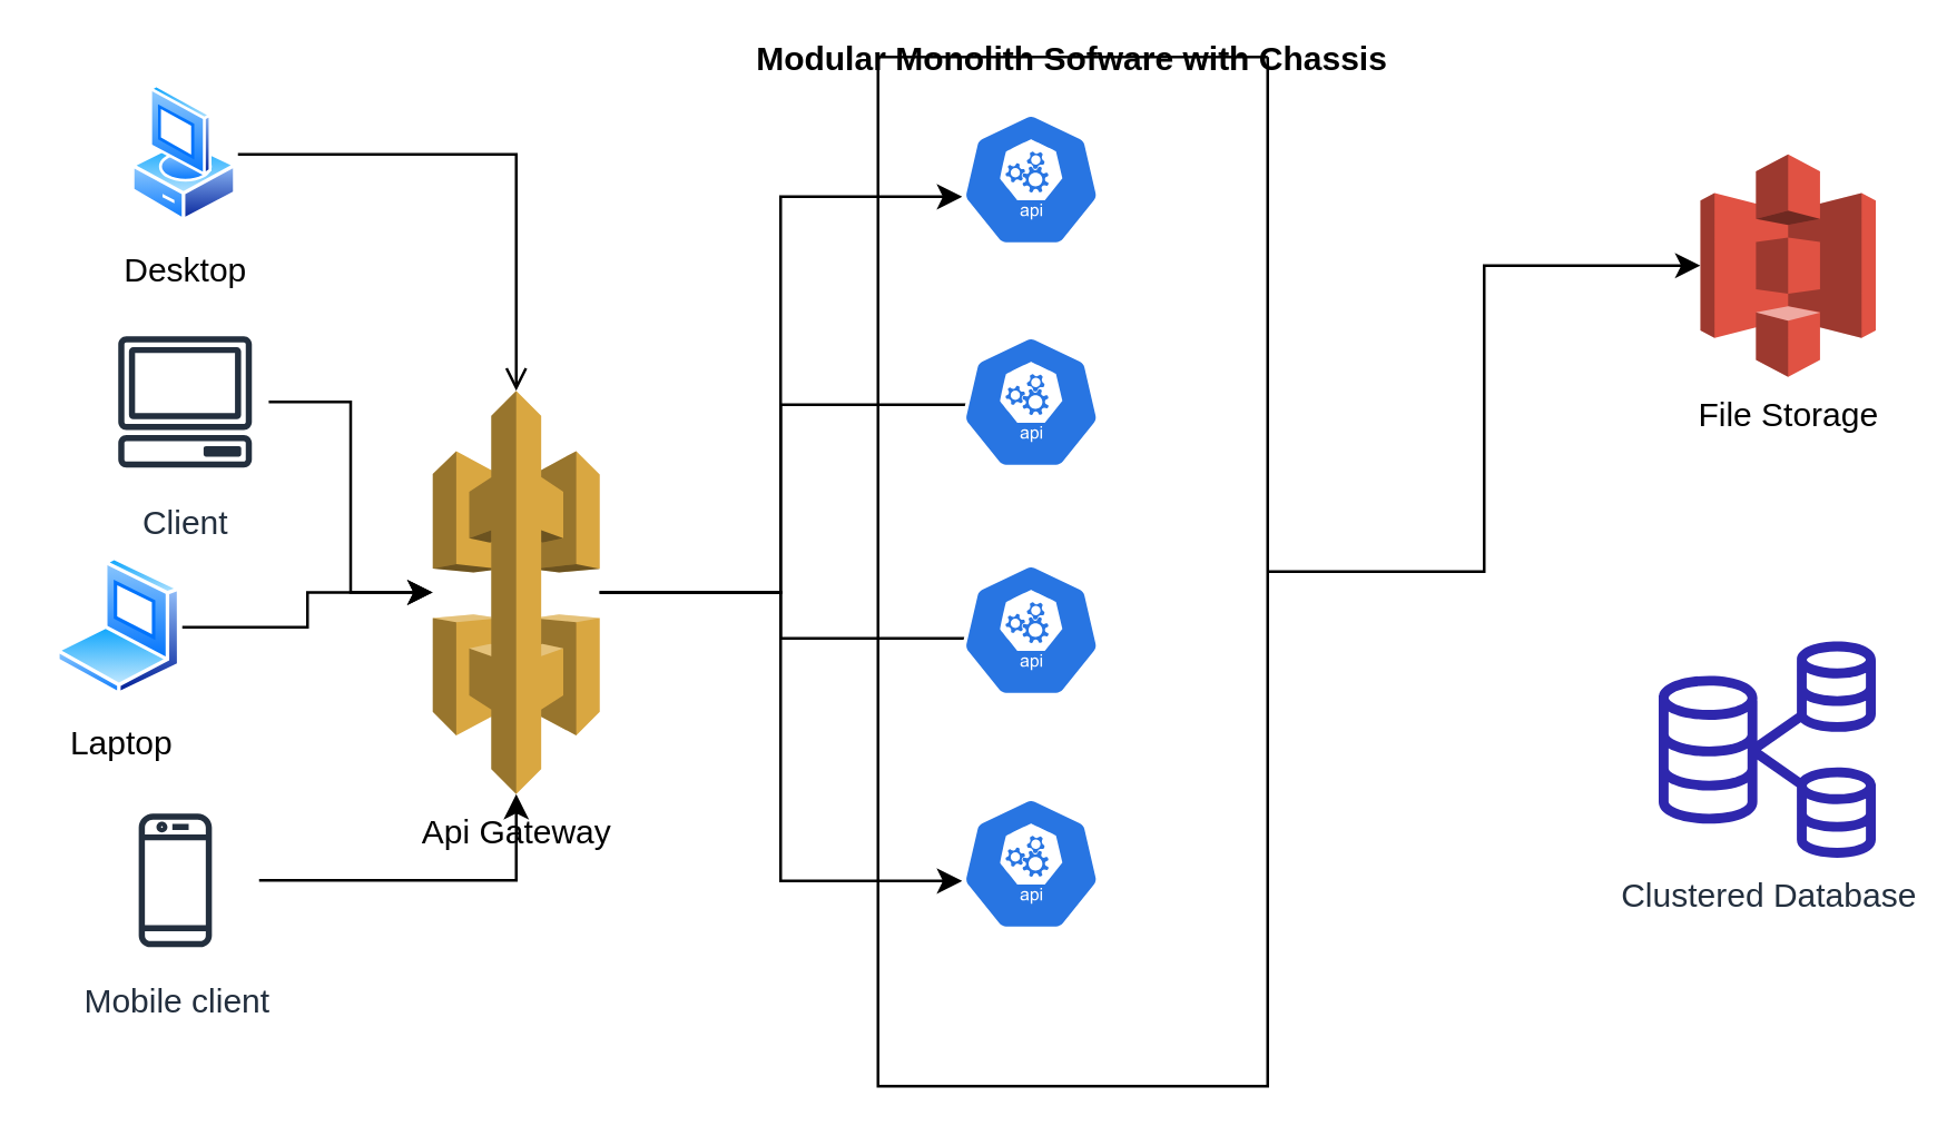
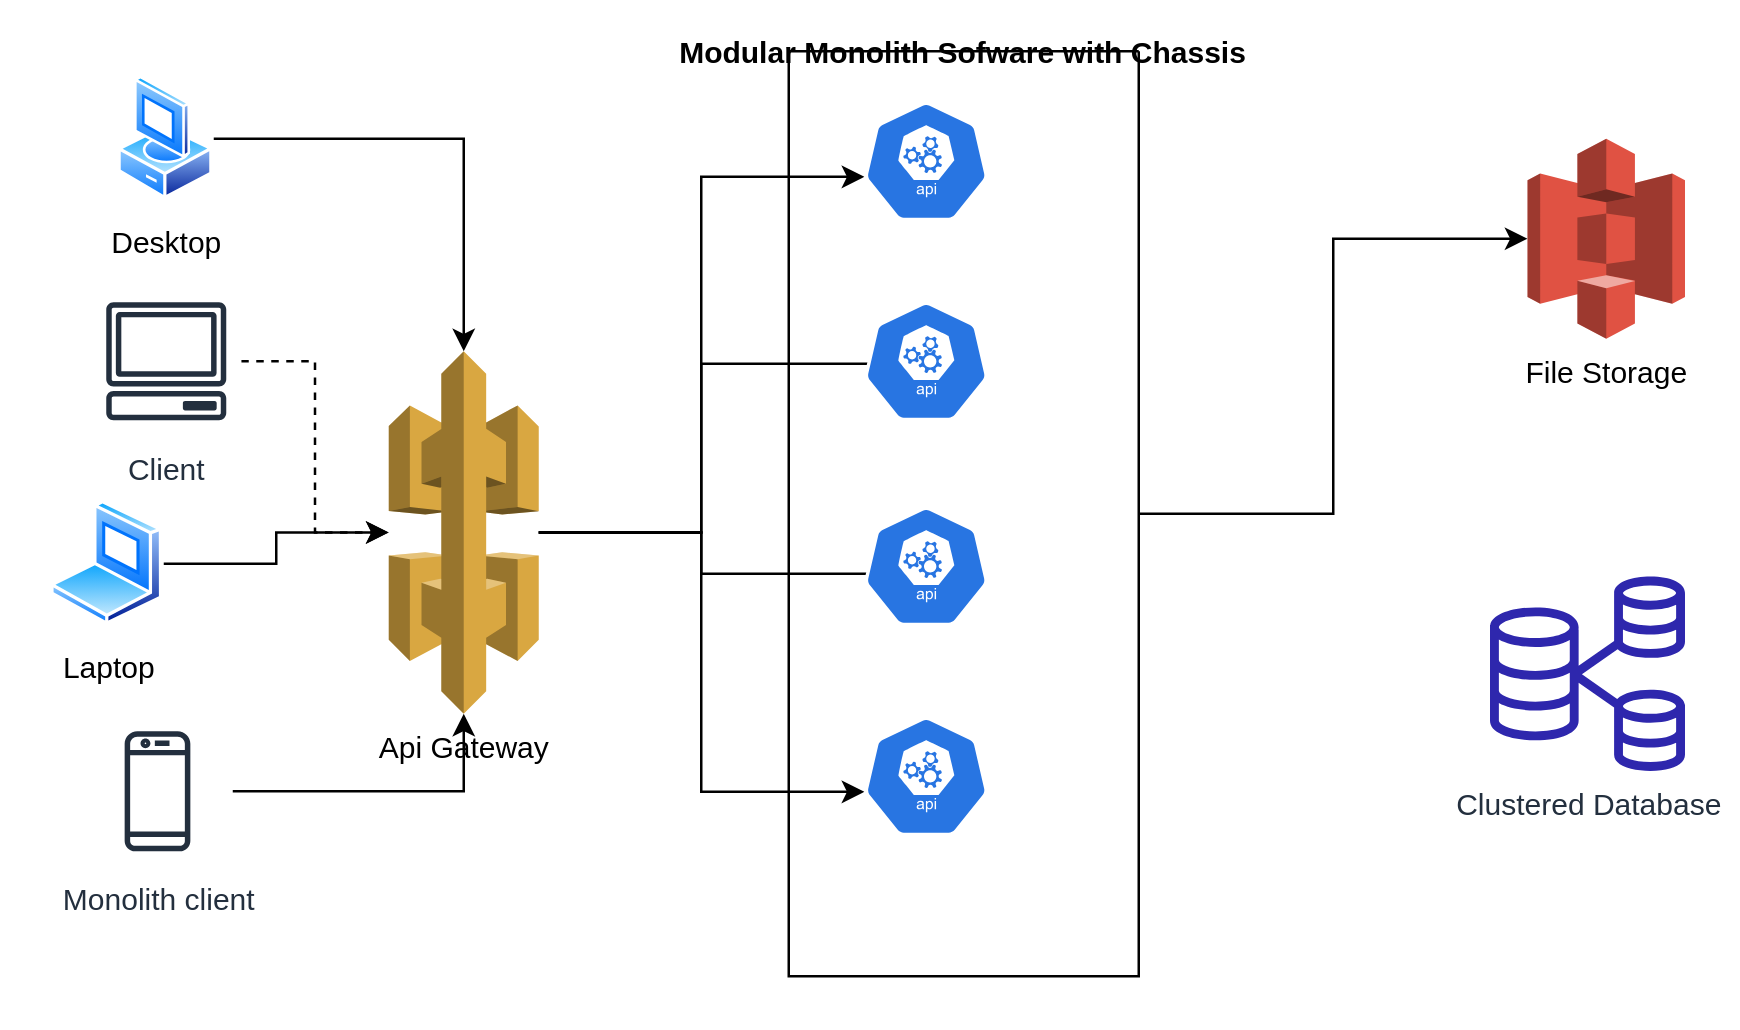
- <mxCell id="6" style="edgeStyle=orthogonalEdgeStyle;rounded=0;orthogonalLoop=1;jettySize=auto;html=1;endArrow=open;" parent="1" source="7" target="14" edge="1"><mxGeometry relative="1" as="geometry" /></mxCell>
+ <mxCell id="6" style="edgeStyle=orthogonalEdgeStyle;rounded=0;orthogonalLoop=1;jettySize=auto;html=1;" parent="1" source="7" target="14" edge="1"><mxGeometry relative="1" as="geometry" /></mxCell>
- <mxCell id="8" style="edgeStyle=orthogonalEdgeStyle;rounded=0;orthogonalLoop=1;jettySize=auto;html=1;" parent="1" source="9" target="14" edge="1"><mxGeometry relative="1" as="geometry" /></mxCell>
+ <mxCell id="8" style="edgeStyle=orthogonalEdgeStyle;rounded=0;orthogonalLoop=1;jettySize=auto;html=1;dashed=1;" parent="1" source="9" target="14" edge="1"><mxGeometry relative="1" as="geometry" /></mxCell>
- <mxCell id="3" value="Mobile client" style="sketch=0;outlineConnect=0;fontColor=#232F3E;gradientColor=none;strokeColor=#232F3E;fillColor=#ffffff;dashed=0;verticalLabelPosition=bottom;verticalAlign=top;align=center;html=1;fontSize=12;fontStyle=0;aspect=fixed;shape=mxgraph.aws4.resourceIcon;resIcon=mxgraph.aws4.mobile_client;" parent="1" vertex="1"><mxGeometry x="32.5" y="286" width="60" height="60" as="geometry" /></mxCell>
+ <mxCell id="3" value="Monolith client" style="sketch=0;outlineConnect=0;fontColor=#232F3E;gradientColor=none;strokeColor=#232F3E;fillColor=#ffffff;dashed=0;verticalLabelPosition=bottom;verticalAlign=top;align=center;html=1;fontSize=12;fontStyle=0;aspect=fixed;shape=mxgraph.aws4.resourceIcon;resIcon=mxgraph.aws4.mobile_client;" parent="1" vertex="1"><mxGeometry x="32.5" y="286" width="60" height="60" as="geometry" /></mxCell>
